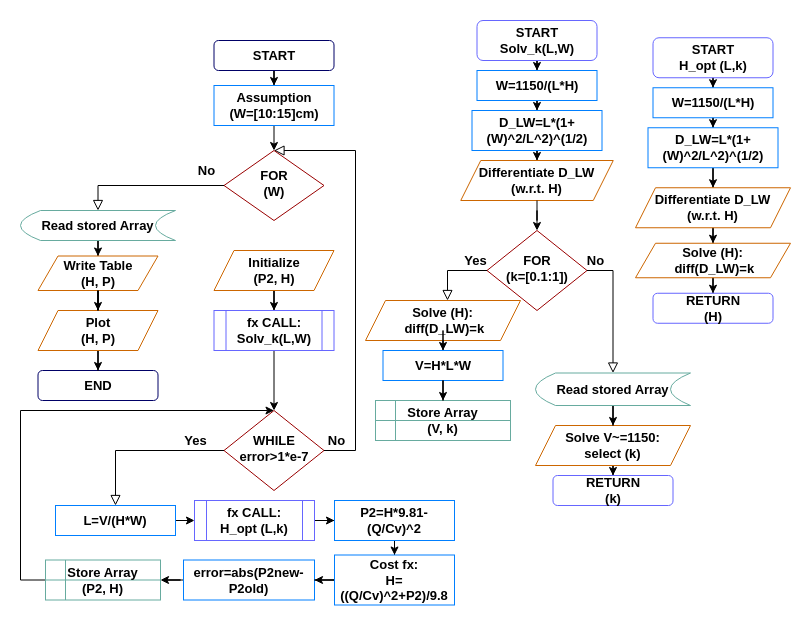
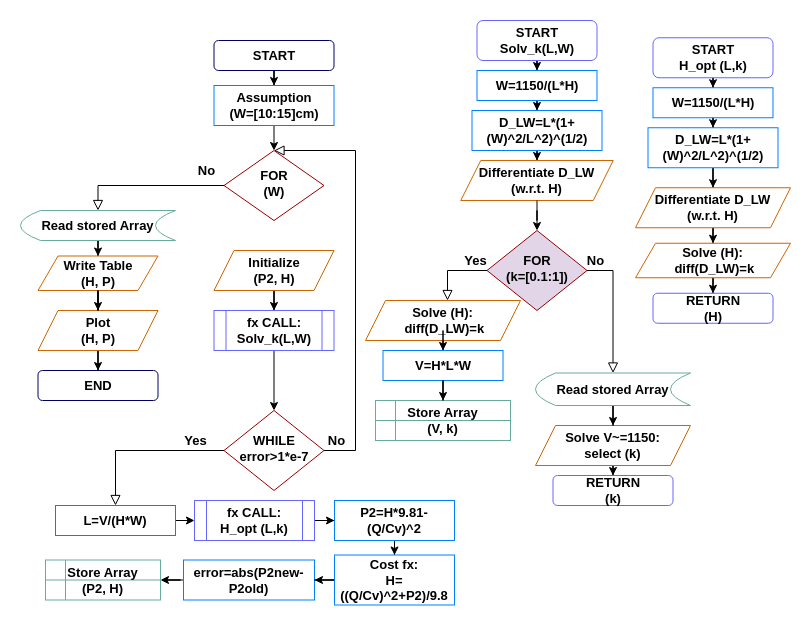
- <mxCell id="48" value="FOR&lt;br&gt;(k=[0.1:1])" style="rhombus;whiteSpace=wrap;html=1;shadow=0;fontFamily=Helvetica;fontSize=13;align=center;strokeWidth=1;spacing=6;spacingTop=-4;strokeColor=#990000;fontStyle=1" vertex="1" parent="1"><mxGeometry x="486.5" y="230" width="100" height="80" as="geometry" /></mxCell>
+ <mxCell id="48" value="FOR&lt;br&gt;(k=[0.1:1])" style="rhombus;whiteSpace=wrap;html=1;shadow=0;fontFamily=Helvetica;fontSize=13;align=center;strokeWidth=1;spacing=6;spacingTop=-4;strokeColor=#990000;fontStyle=1;fillColor=#e1d5e7;" vertex="1" parent="1"><mxGeometry x="486.5" y="230" width="100" height="80" as="geometry" /></mxCell>
- <mxCell id="19" style="edgeStyle=orthogonalEdgeStyle;rounded=0;orthogonalLoop=1;jettySize=auto;html=1;entryX=0.5;entryY=0;entryDx=0;entryDy=0;exitX=0;exitY=0.5;exitDx=0;exitDy=0;" edge="1" parent="1" source="20" target="6"><mxGeometry relative="1" as="geometry"><mxPoint x="239" y="370" as="targetPoint" /><Array as="points"><mxPoint x="20" y="580" /><mxPoint x="20" y="410" /></Array></mxGeometry></mxCell>
